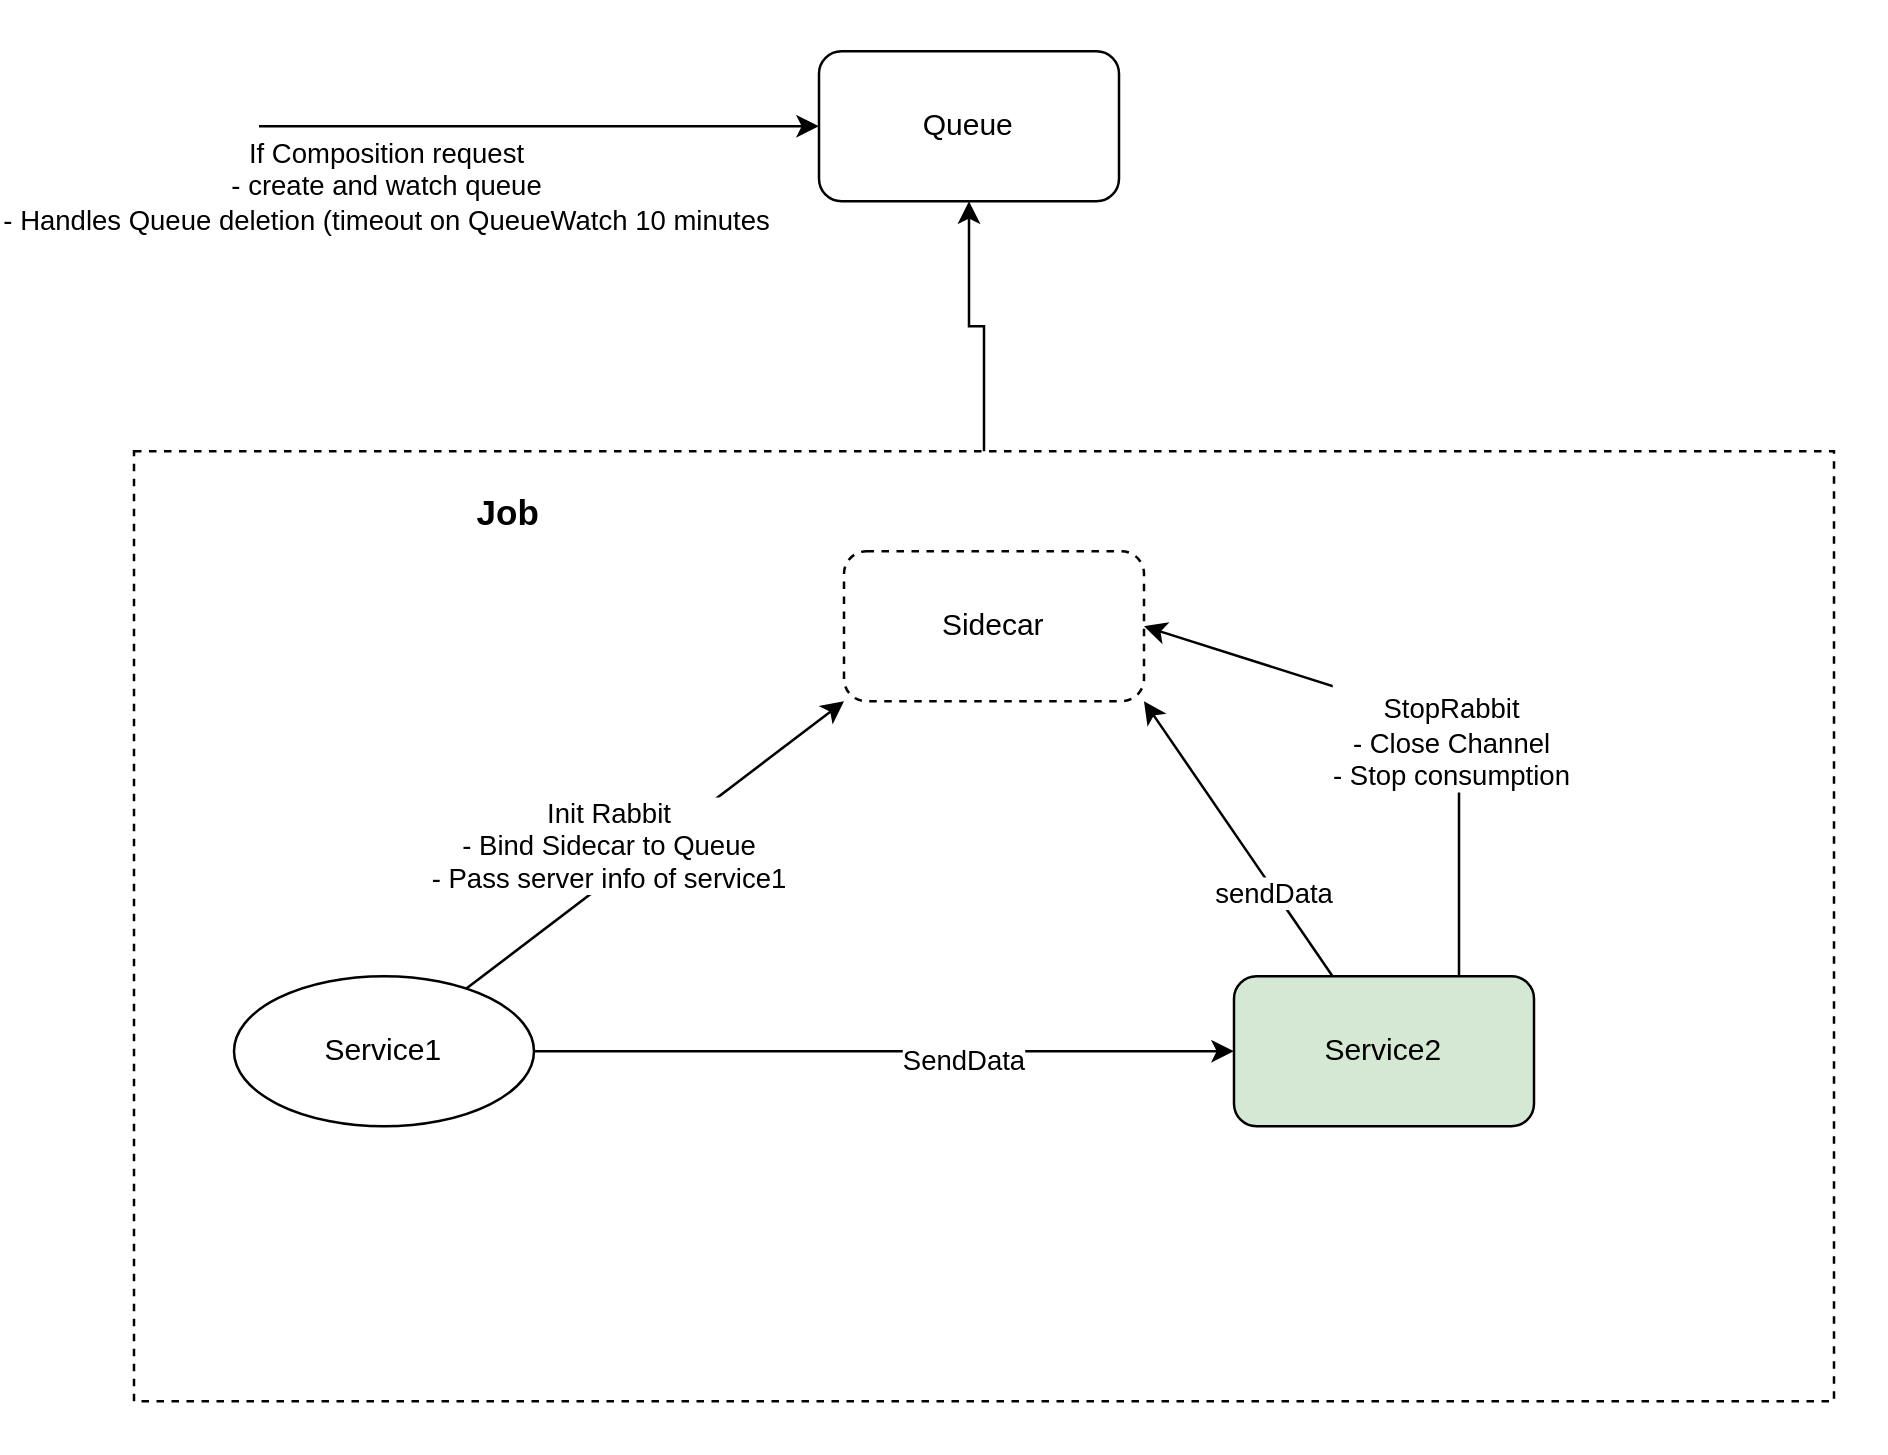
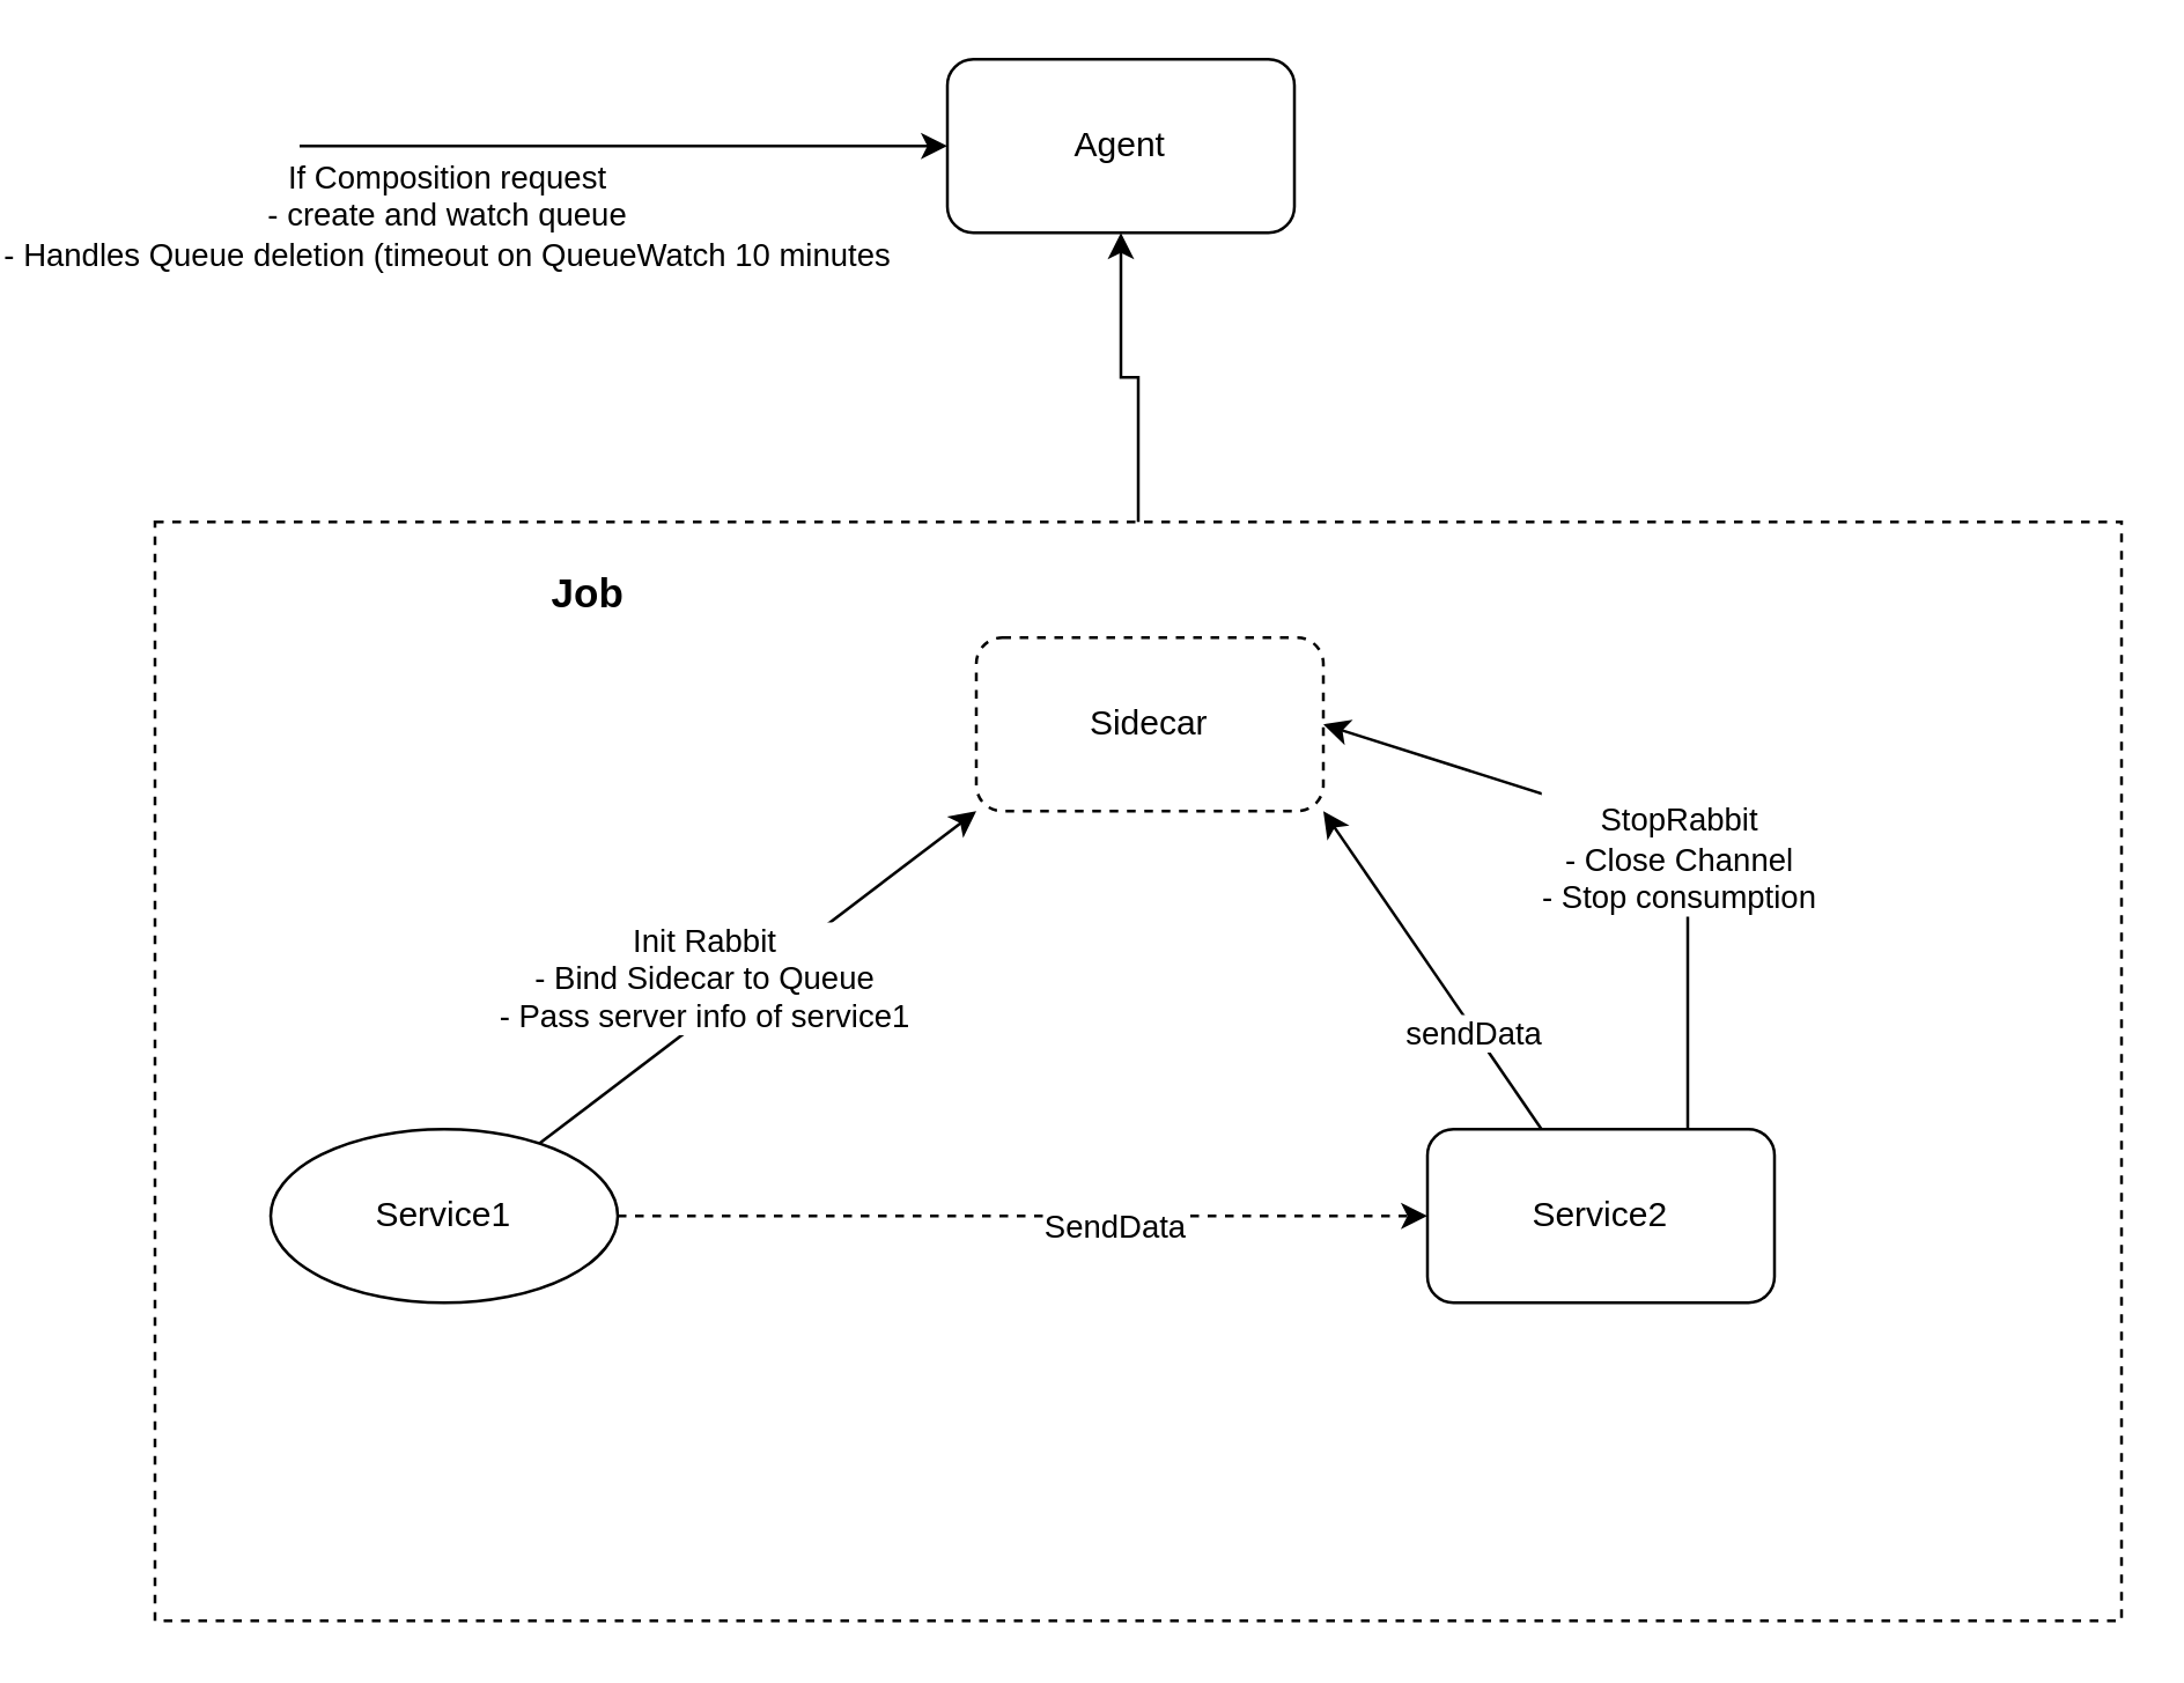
- <mxCell id="9" value="Queue" style="rounded=1;whiteSpace=wrap;html=1;" vertex="1" parent="1"><mxGeometry x="294" y="20" width="120" height="60" as="geometry" /></mxCell>
+ <mxCell id="9" value="Agent" style="rounded=1;whiteSpace=wrap;html=1;" vertex="1" parent="1"><mxGeometry x="294" y="20" width="120" height="60" as="geometry" /></mxCell>
- <mxCell id="6" style="edgeStyle=orthogonalEdgeStyle;rounded=0;orthogonalLoop=1;jettySize=auto;html=1;entryX=0;entryY=0.5;entryDx=0;entryDy=0;" edge="1" parent="1" source="8" target="16"><mxGeometry relative="1" as="geometry" /></mxCell>
+ <mxCell id="6" style="edgeStyle=orthogonalEdgeStyle;rounded=0;orthogonalLoop=1;jettySize=auto;html=1;entryX=0;entryY=0.5;entryDx=0;entryDy=0;dashed=1;" edge="1" parent="1" source="8" target="16"><mxGeometry relative="1" as="geometry" /></mxCell>
- <mxCell id="16" value="Service2" style="rounded=1;whiteSpace=wrap;html=1;fillColor=#d5e8d4;" vertex="1" parent="1"><mxGeometry x="460" y="390" width="120" height="60" as="geometry" /></mxCell>
+ <mxCell id="16" value="Service2" style="rounded=1;whiteSpace=wrap;html=1;" vertex="1" parent="1"><mxGeometry x="460" y="390" width="120" height="60" as="geometry" /></mxCell>
